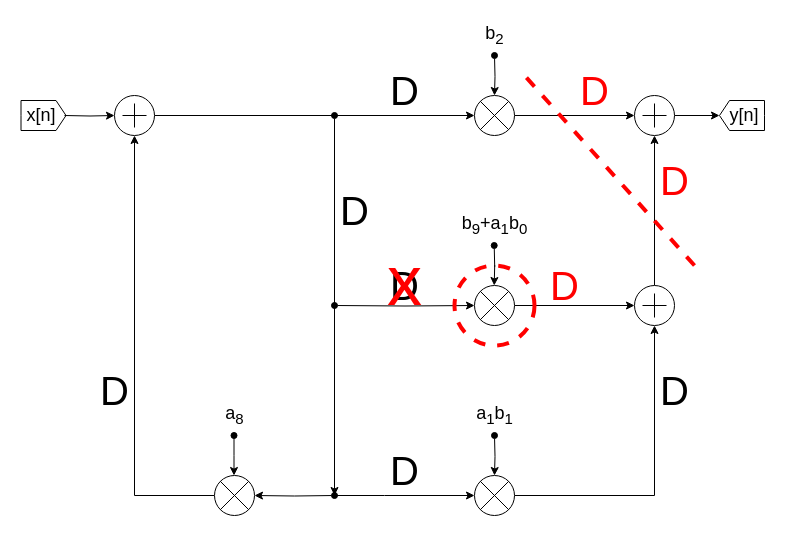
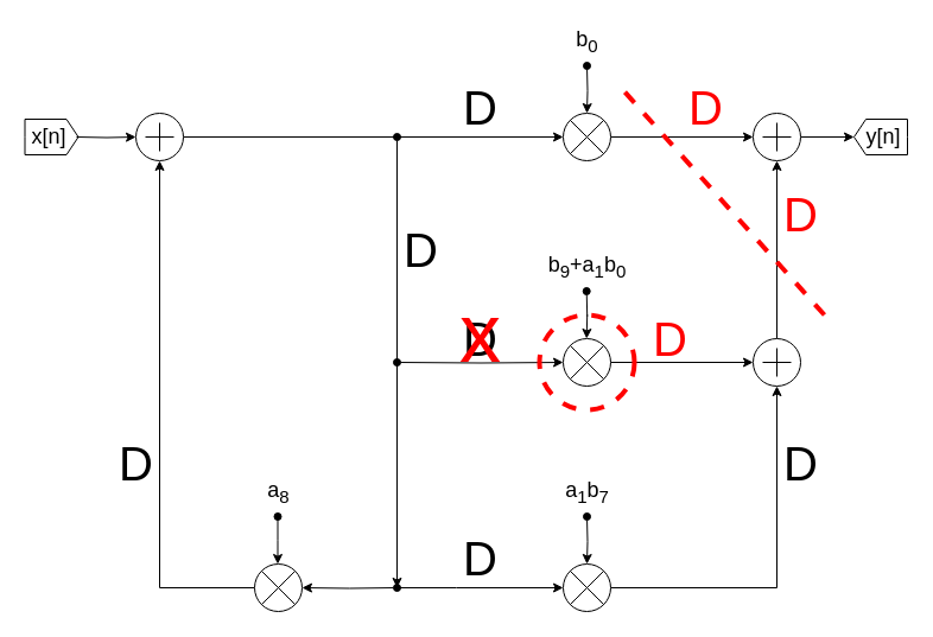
- <mxCell id="14" value="&lt;font style=&quot;font-size: 18px&quot;&gt;b&lt;sub&gt;2&lt;/sub&gt;&lt;/font&gt;" style="text;html=1;align=center;verticalAlign=middle;resizable=0;points=[];autosize=1;" parent="1" vertex="1"><mxGeometry x="479" y="20" width="30" height="30" as="geometry" /></mxCell>
+ <mxCell id="14" value="&lt;font style=&quot;font-size: 18px&quot;&gt;b&lt;sub&gt;0&lt;/sub&gt;&lt;/font&gt;" style="text;html=1;align=center;verticalAlign=middle;resizable=0;points=[];autosize=1;" parent="1" vertex="1"><mxGeometry x="479" y="20" width="30" height="30" as="geometry" /></mxCell>
- <mxCell id="15" value="&lt;span style=&quot;font-size: 18px&quot;&gt;a&lt;sub&gt;1&lt;/sub&gt;b&lt;sub&gt;1&lt;/sub&gt;&lt;/span&gt;" style="text;html=1;align=center;verticalAlign=middle;resizable=0;points=[];autosize=1;" parent="1" vertex="1"><mxGeometry x="469" y="400" width="50" height="30" as="geometry" /></mxCell>
+ <mxCell id="15" value="&lt;span style=&quot;font-size: 18px&quot;&gt;a&lt;sub&gt;1&lt;/sub&gt;b&lt;sub&gt;7&lt;/sub&gt;&lt;/span&gt;" style="text;html=1;align=center;verticalAlign=middle;resizable=0;points=[];autosize=1;" parent="1" vertex="1"><mxGeometry x="469" y="400" width="50" height="30" as="geometry" /></mxCell>
